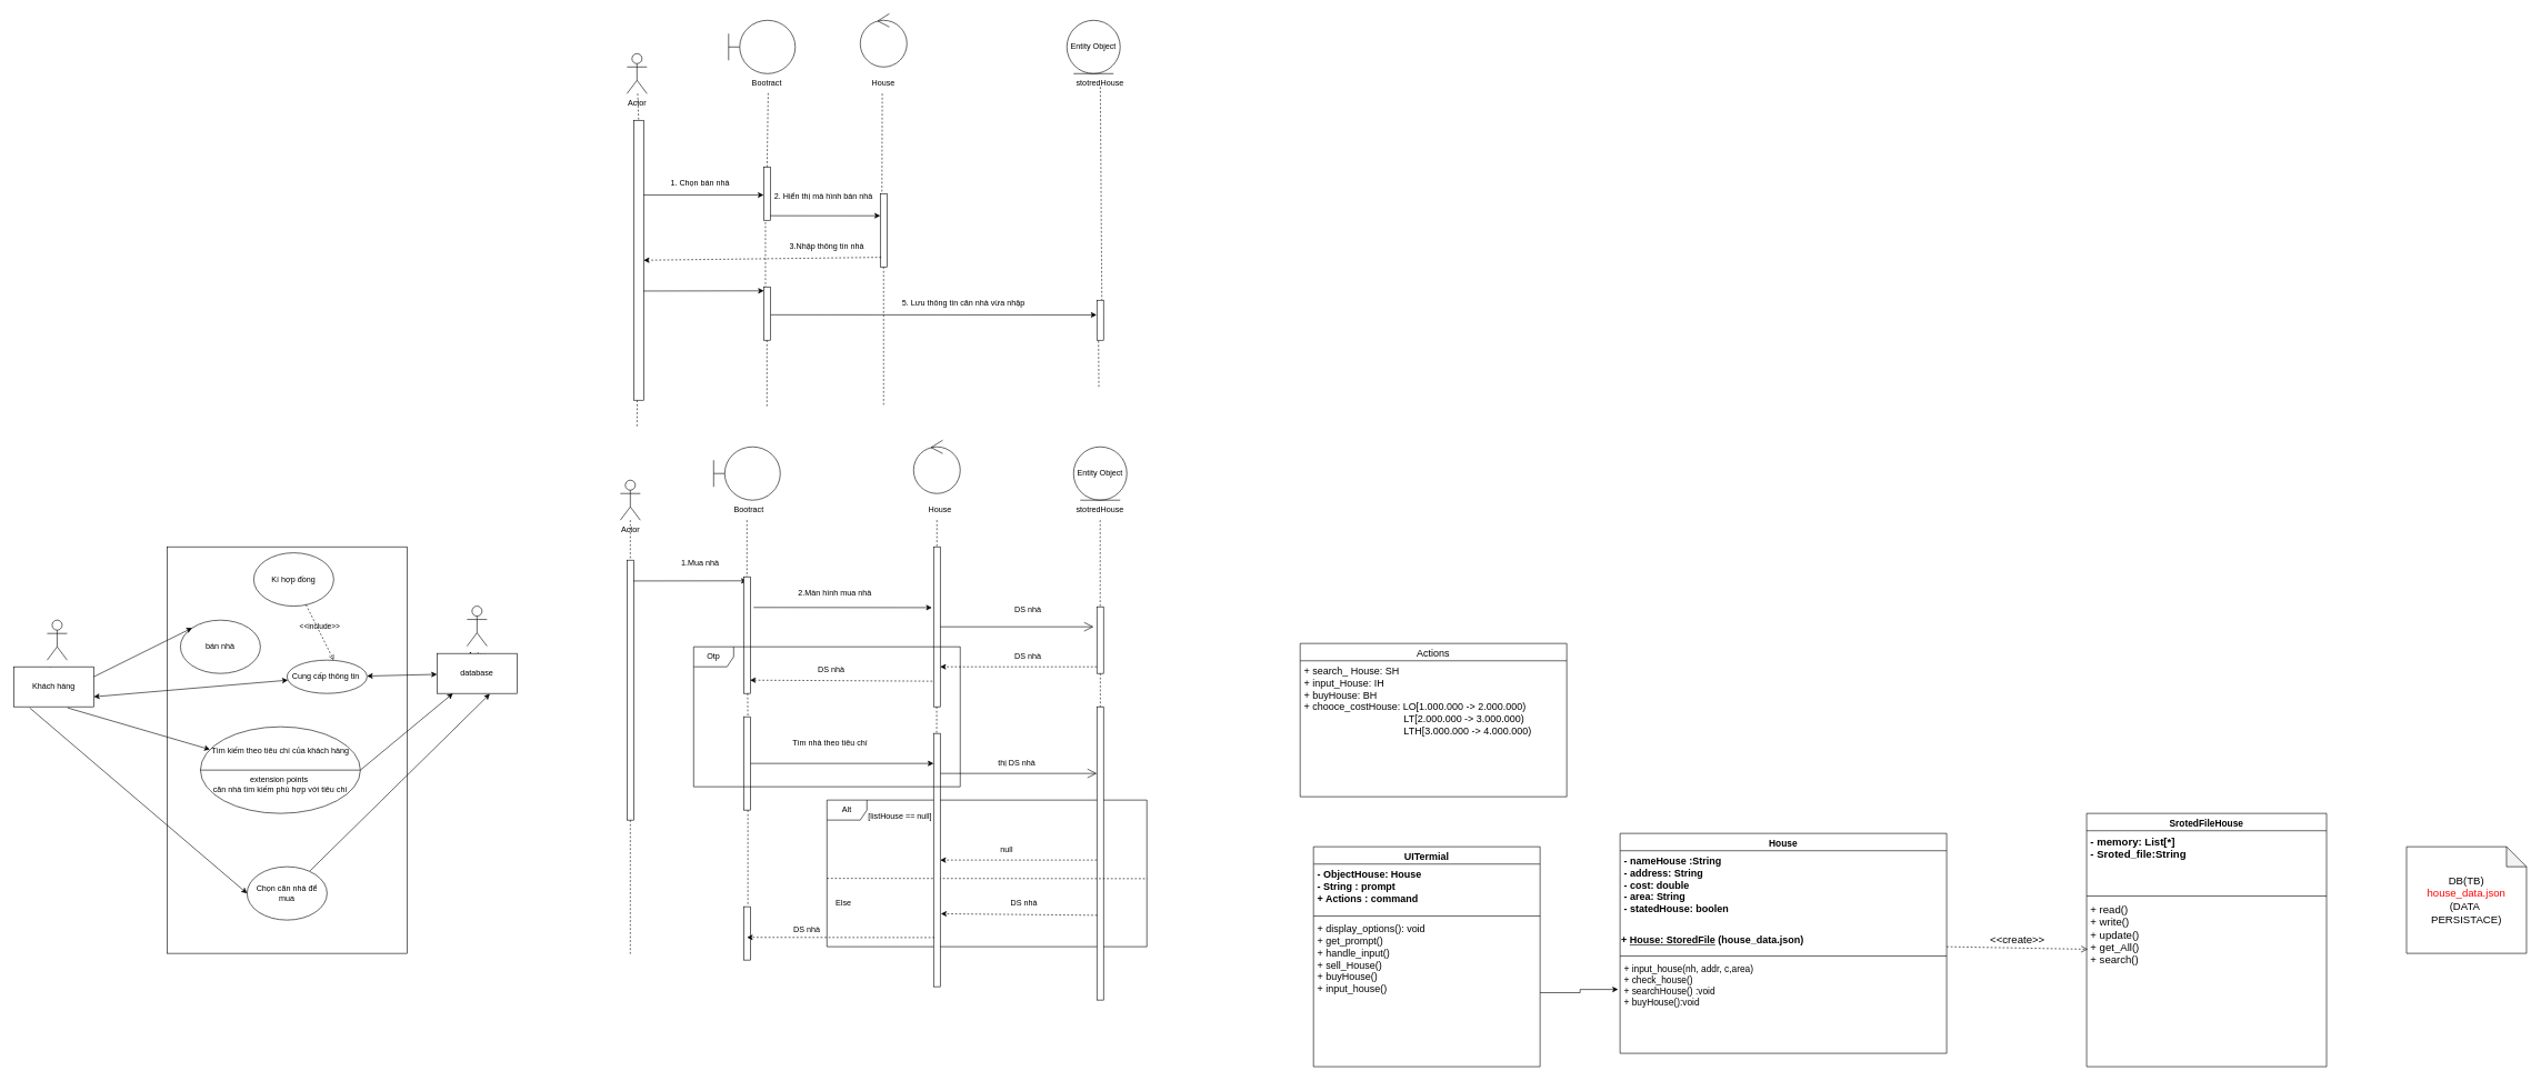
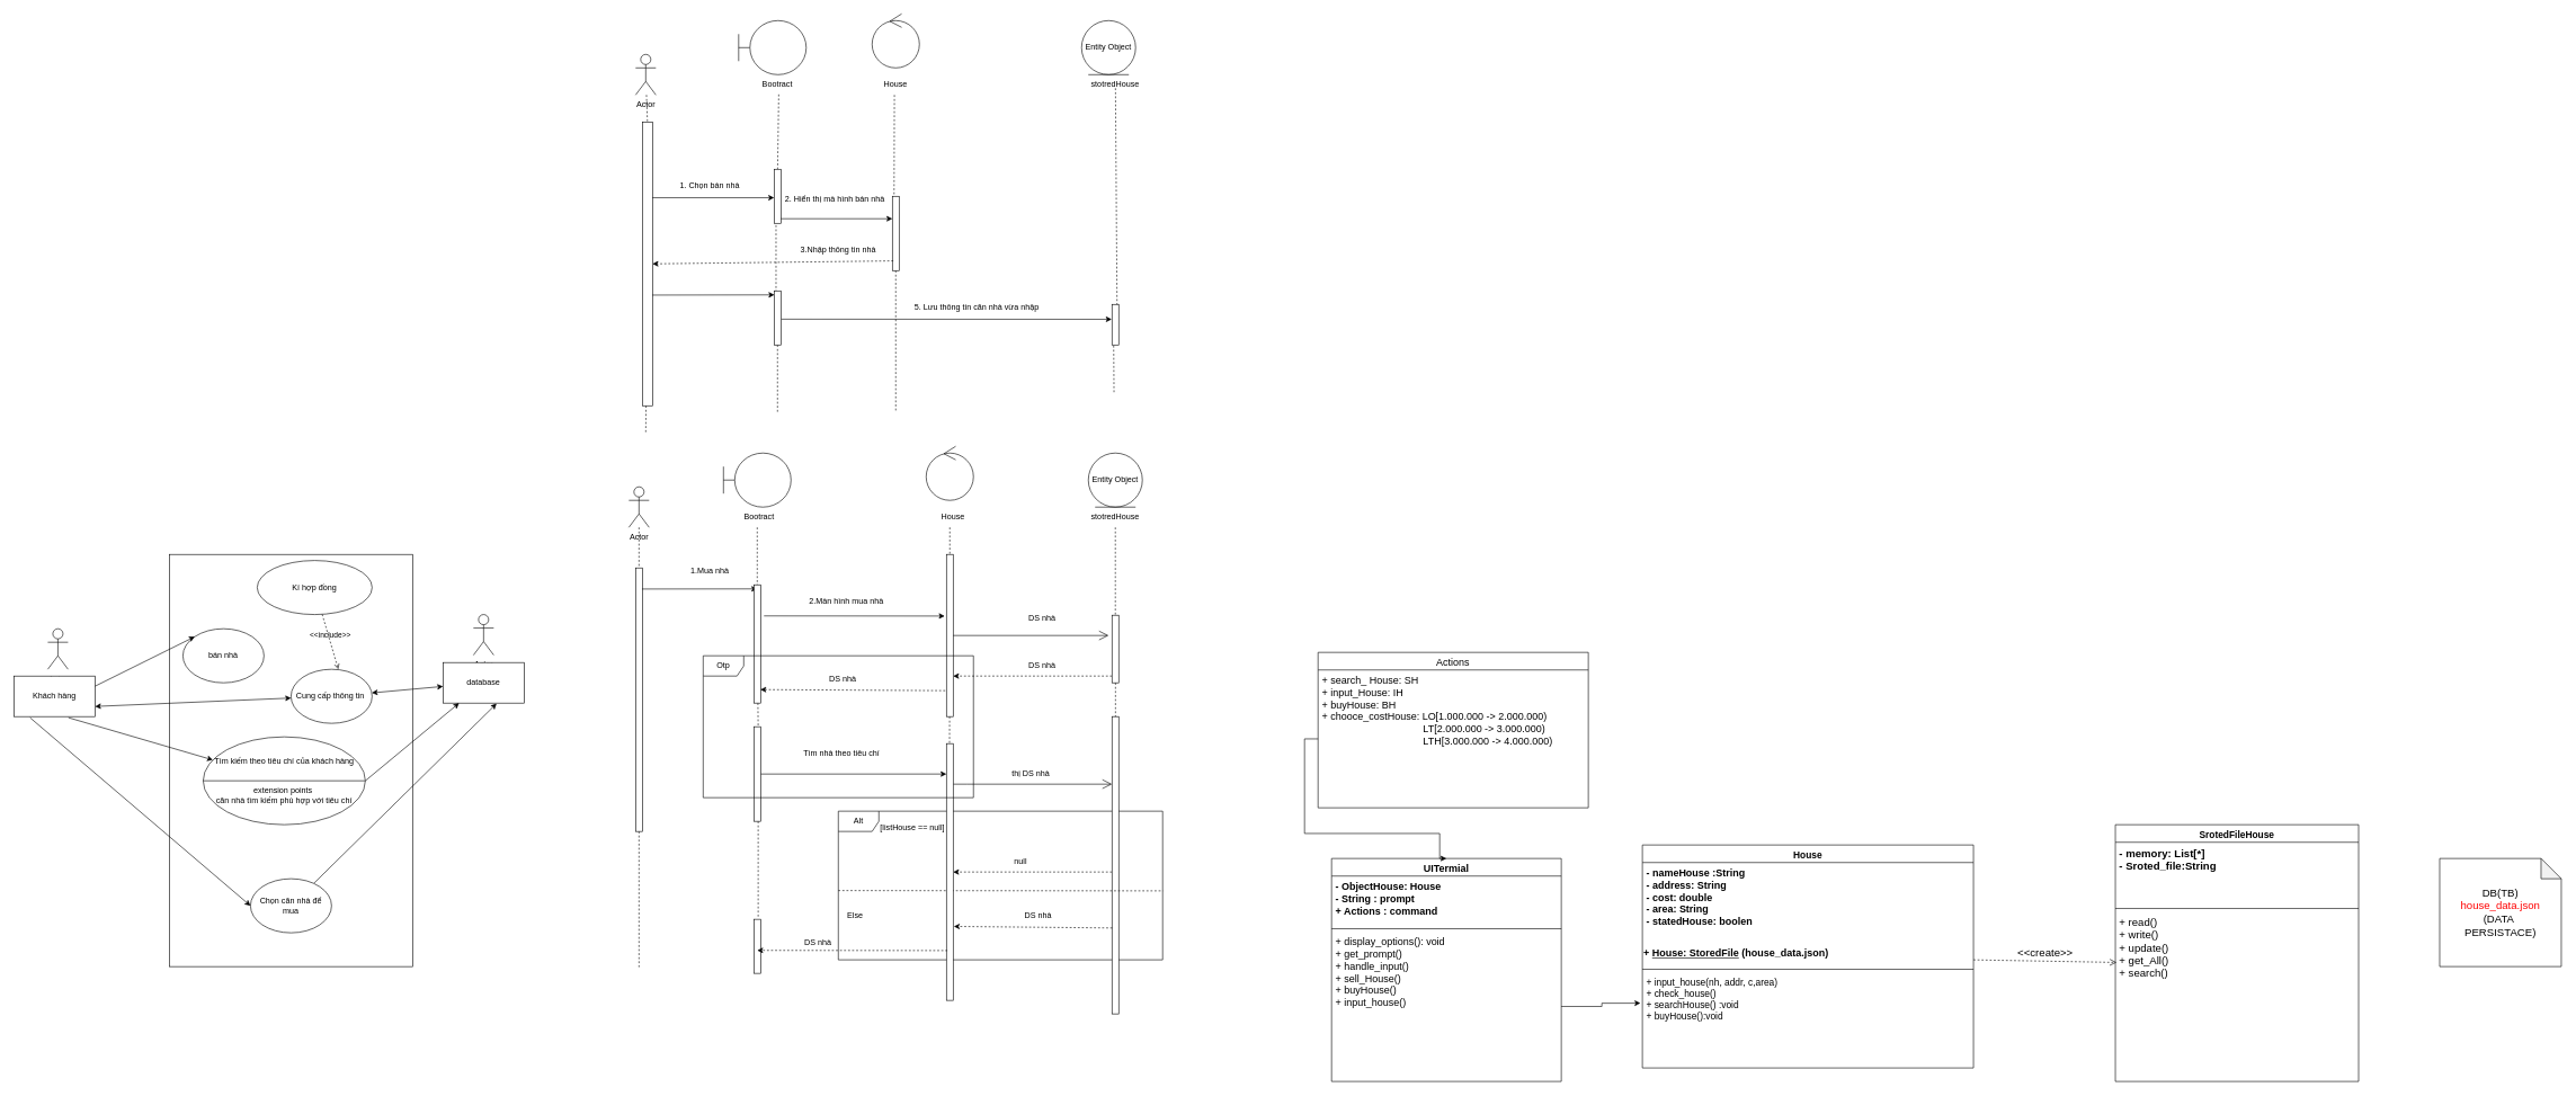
- <mxCell id="107" value="Kí hợp đồng" style="ellipse;whiteSpace=wrap;html=1;" parent="1" vertex="1"><mxGeometry x="380" y="829" width="120" height="80" as="geometry" /></mxCell>
+ <mxCell id="107" value="Kí hợp đồng" style="ellipse;whiteSpace=wrap;html=1;" parent="1" vertex="1"><mxGeometry x="380" y="829" width="170" height="80" as="geometry" /></mxCell>
- <mxCell id="108" value="Cung cấp thông tin&amp;nbsp;" style="ellipse;whiteSpace=wrap;html=1;" parent="1" vertex="1"><mxGeometry x="430" y="990" width="120" height="50" as="geometry" /></mxCell>
+ <mxCell id="108" value="Cung cấp thông tin&amp;nbsp;" style="ellipse;whiteSpace=wrap;html=1;" parent="1" vertex="1"><mxGeometry x="430" y="990" width="120" height="80" as="geometry" /></mxCell>
+ <mxCell id="84" style="edgeStyle=orthogonalEdgeStyle;rounded=0;orthogonalLoop=1;jettySize=auto;html=1;entryX=0.5;entryY=0;entryDx=0;entryDy=0;fontSize=15;" parent="1" source="83" target="78" edge="1"><mxGeometry relative="1" as="geometry"><Array as="points"><mxPoint x="1930" y="1093" /><mxPoint x="1930" y="1233" /><mxPoint x="2130" y="1233" /></Array></mxGeometry></mxCell>
